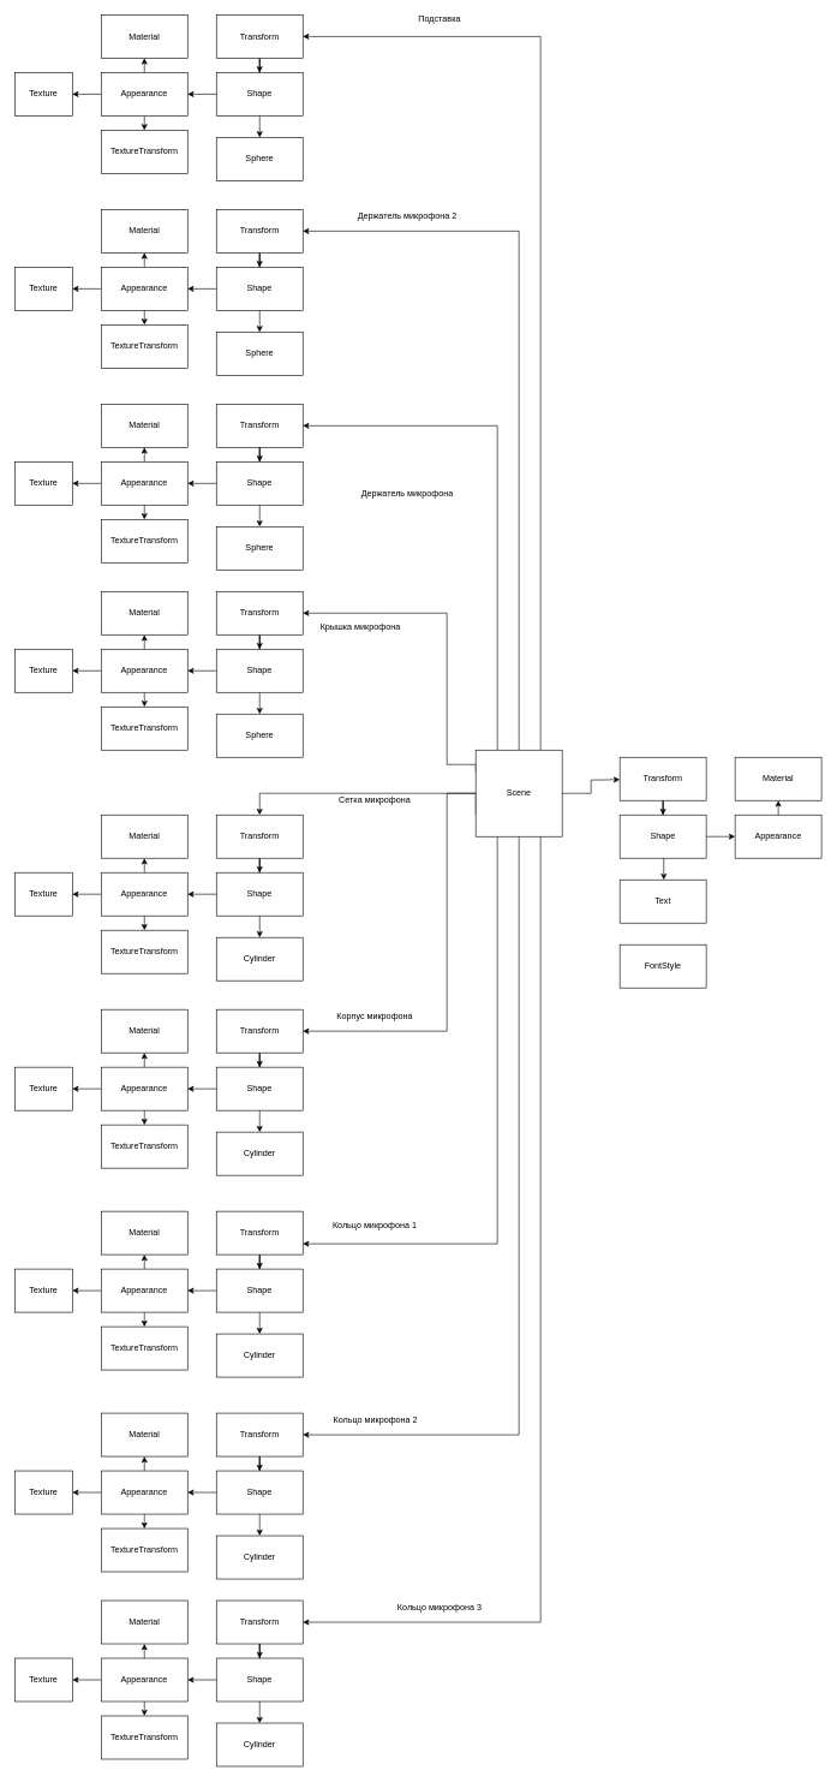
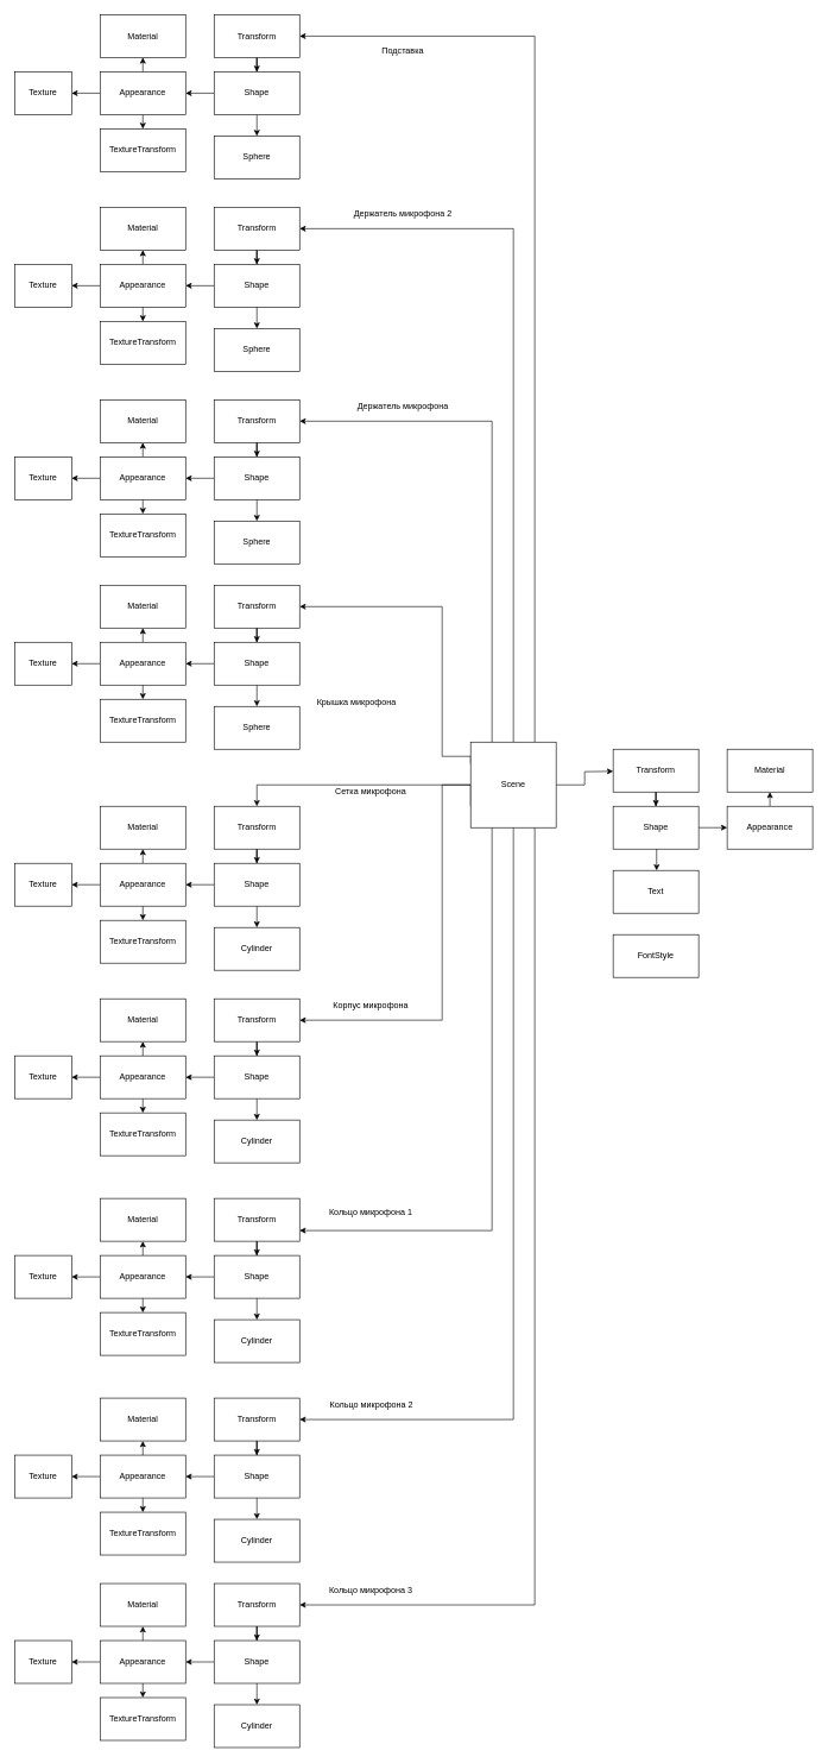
- <mxCell id="138" value="Подставка" style="text;html=1;strokeColor=none;fillColor=none;align=center;verticalAlign=middle;whiteSpace=wrap;rounded=0;" vertex="1" parent="1"><mxGeometry x="485" y="15" width="250" height="20" as="geometry" /></mxCell>
+ <mxCell id="138" value="Подставка" style="text;html=1;strokeColor=none;fillColor=none;align=center;verticalAlign=middle;whiteSpace=wrap;rounded=0;" vertex="1" parent="1"><mxGeometry x="440" y="60" width="250" height="20" as="geometry" /></mxCell>
- <mxCell id="110" value="Держатель микрофона" style="text;html=1;strokeColor=none;fillColor=none;align=center;verticalAlign=middle;whiteSpace=wrap;rounded=0;" vertex="1" parent="1"><mxGeometry x="440" y="675" width="250" height="20" as="geometry" /></mxCell>
+ <mxCell id="110" value="Держатель микрофона" style="text;html=1;strokeColor=none;fillColor=none;align=center;verticalAlign=middle;whiteSpace=wrap;rounded=0;" vertex="1" parent="1"><mxGeometry x="440" y="560" width="250" height="20" as="geometry" /></mxCell>
- <mxCell id="96" value="Крышка микрофона" style="text;html=1;strokeColor=none;fillColor=none;align=center;verticalAlign=middle;whiteSpace=wrap;rounded=0;" vertex="1" parent="1"><mxGeometry x="440" y="860" width="120" height="20" as="geometry" /></mxCell>
+ <mxCell id="96" value="Крышка микрофона" style="text;html=1;strokeColor=none;fillColor=none;align=center;verticalAlign=middle;whiteSpace=wrap;rounded=0;" vertex="1" parent="1"><mxGeometry x="440" y="975" width="120" height="20" as="geometry" /></mxCell>
- <mxCell id="82" value="Кольцо микрофона 3" style="text;html=1;strokeColor=none;fillColor=none;align=center;verticalAlign=middle;whiteSpace=wrap;rounded=0;" vertex="1" parent="1"><mxGeometry x="550" y="2220" width="120" height="20" as="geometry" /></mxCell>
+ <mxCell id="82" value="Кольцо микрофона 3" style="text;html=1;strokeColor=none;fillColor=none;align=center;verticalAlign=middle;whiteSpace=wrap;rounded=0;" vertex="1" parent="1"><mxGeometry y="2220" width="120" height="20" as="geometry" x="460" /></mxCell>
